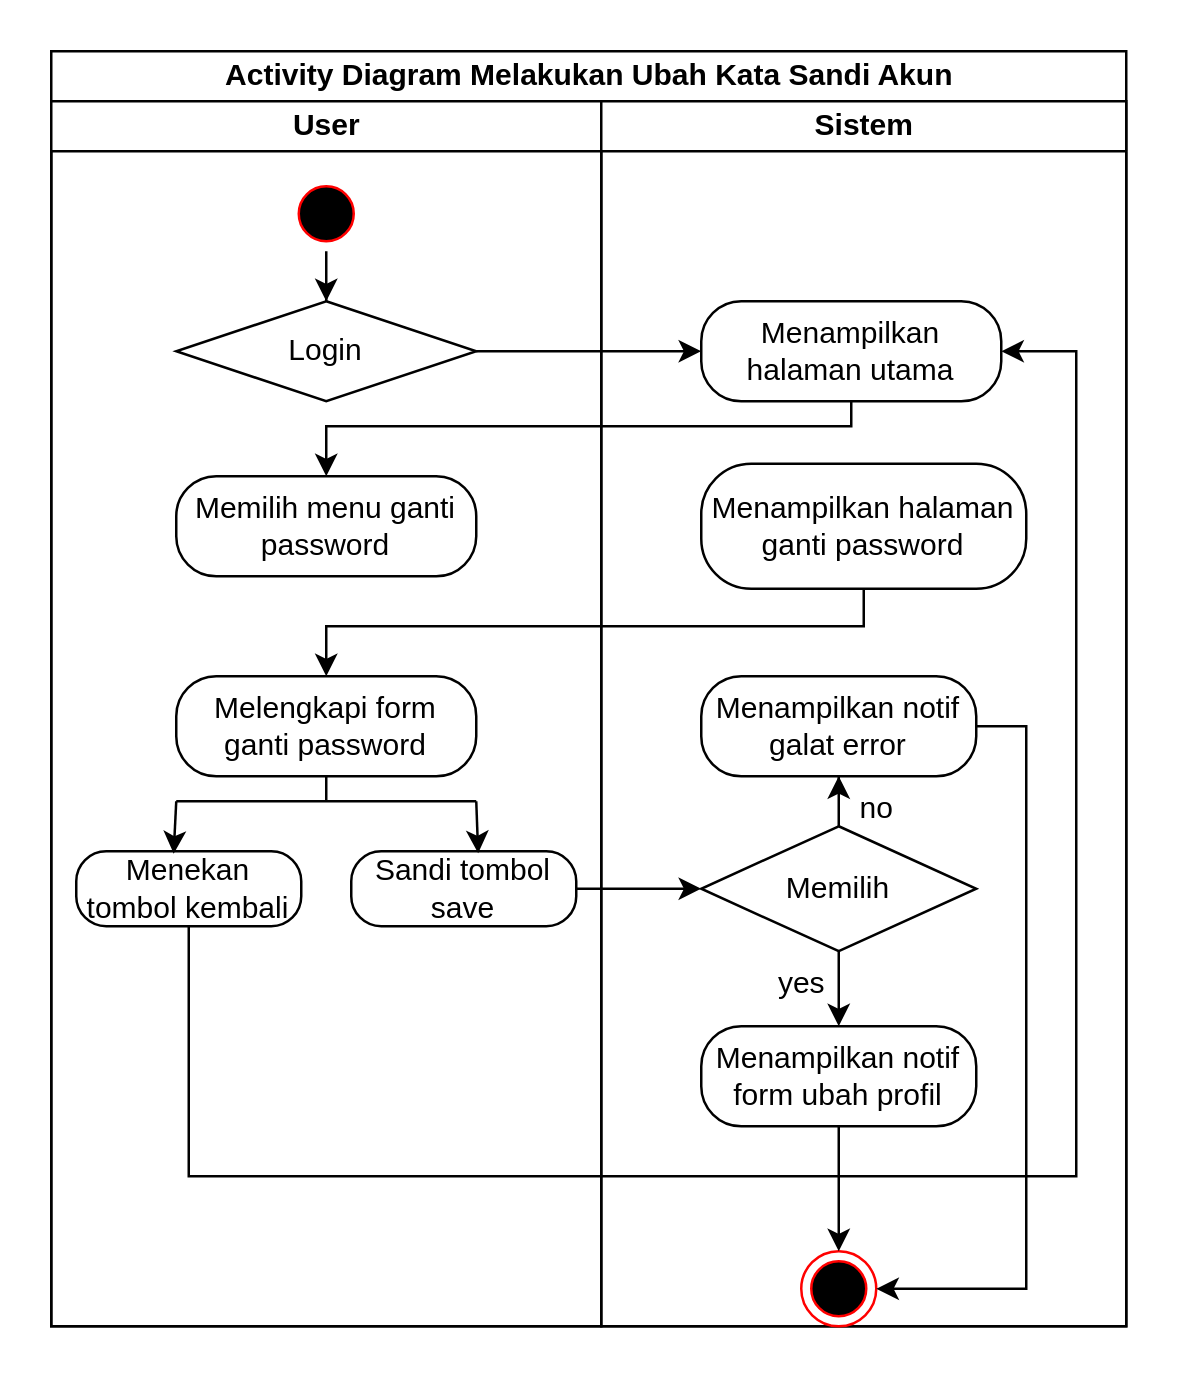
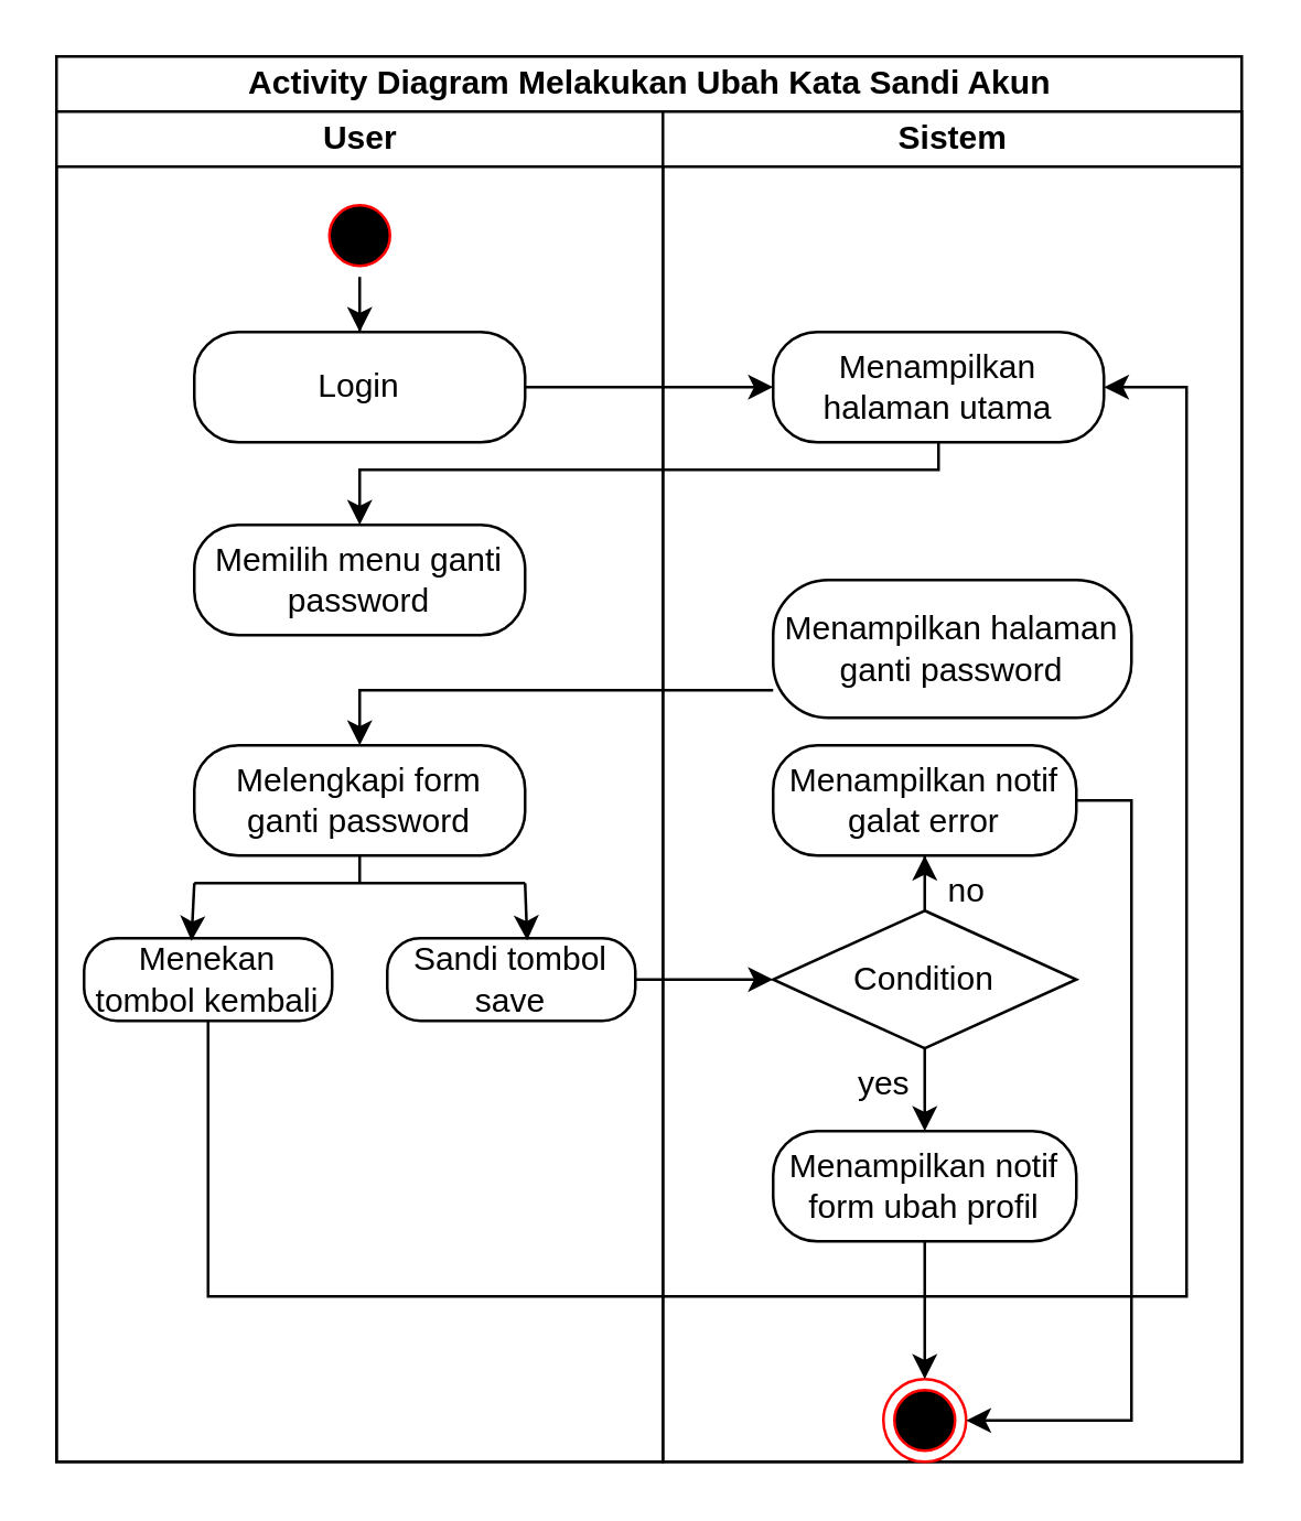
- <mxCell id="6" value="Login" style="rhombus;whiteSpace=wrap;html=1;arcSize=40;fontColor=#000000;fillColor=default;strokeColor=default;" parent="3" vertex="1"><mxGeometry x="50" y="80" width="120" height="40" as="geometry" /></mxCell>
+ <mxCell id="6" value="Login" style="rounded=1;whiteSpace=wrap;html=1;arcSize=40;fontColor=#000000;fillColor=default;strokeColor=default;" parent="3" vertex="1"><mxGeometry x="50" y="80" width="120" height="40" as="geometry" /></mxCell>
- <mxCell id="17" value="Menampilkan halaman ganti password" style="rounded=1;whiteSpace=wrap;html=1;arcSize=40;fontColor=#000000;fillColor=default;strokeColor=default;" parent="16" vertex="1"><mxGeometry x="40" y="145" width="130" height="50" as="geometry" /></mxCell>
+ <mxCell id="17" value="Menampilkan halaman ganti password" style="rounded=1;whiteSpace=wrap;html=1;arcSize=40;fontColor=#000000;fillColor=default;strokeColor=default;" parent="16" vertex="1"><mxGeometry x="40" y="170" width="130" height="50" as="geometry" /></mxCell>
- <mxCell id="22" value="Memilih" style="rhombus;whiteSpace=wrap;html=1;fontColor=#000000;fillColor=default;strokeColor=default;" parent="16" vertex="1"><mxGeometry x="40" y="290" width="110" height="50" as="geometry" /></mxCell>
+ <mxCell id="22" value="Condition" style="rhombus;whiteSpace=wrap;html=1;fontColor=#000000;fillColor=default;strokeColor=default;" parent="16" vertex="1"><mxGeometry x="40" y="290" width="110" height="50" as="geometry" /></mxCell>
